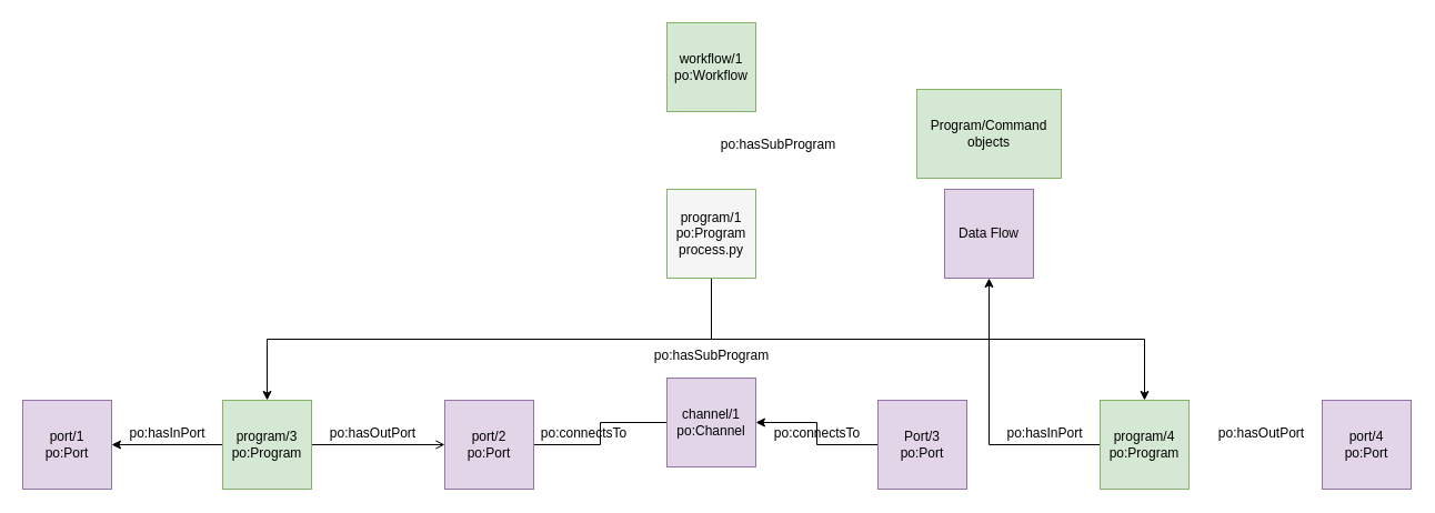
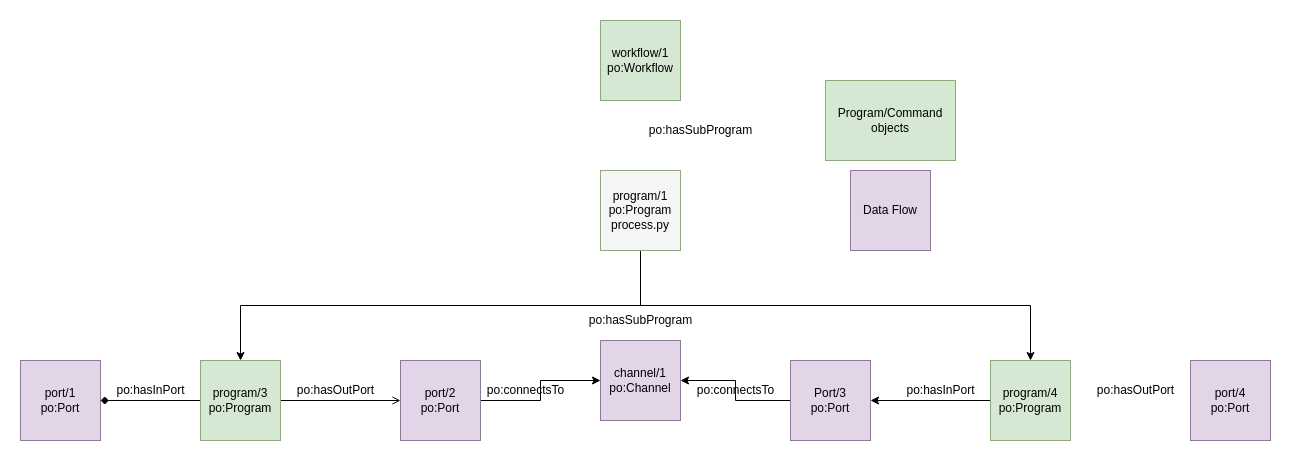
- <mxCell id="16" value="" style="edgeStyle=orthogonalEdgeStyle;rounded=0;orthogonalLoop=1;jettySize=auto;html=1;" parent="1" source="17" target="26" edge="1"><mxGeometry relative="1" as="geometry" /></mxCell>
+ <mxCell id="16" value="" style="edgeStyle=orthogonalEdgeStyle;rounded=0;orthogonalLoop=1;jettySize=auto;html=1;" parent="1" source="17" target="20" edge="1"><mxGeometry relative="1" as="geometry" /></mxCell>
- <mxCell id="13" value="" style="edgeStyle=orthogonalEdgeStyle;rounded=0;orthogonalLoop=1;jettySize=auto;html=1;endArrow=none;" parent="1" source="14" target="18" edge="1"><mxGeometry relative="1" as="geometry" /></mxCell>
+ <mxCell id="13" value="" style="edgeStyle=orthogonalEdgeStyle;rounded=0;orthogonalLoop=1;jettySize=auto;html=1;" parent="1" source="14" target="18" edge="1"><mxGeometry relative="1" as="geometry" /></mxCell>
- <mxCell id="8" style="edgeStyle=orthogonalEdgeStyle;rounded=0;orthogonalLoop=1;jettySize=auto;html=1;exitX=0;exitY=0.5;exitDx=0;exitDy=0;" parent="1" source="10" target="7" edge="1"><mxGeometry relative="1" as="geometry" /></mxCell>
+ <mxCell id="8" style="edgeStyle=orthogonalEdgeStyle;rounded=0;orthogonalLoop=1;jettySize=auto;html=1;exitX=0;exitY=0.5;exitDx=0;exitDy=0;endArrow=diamond;" parent="1" source="10" target="7" edge="1"><mxGeometry relative="1" as="geometry" /></mxCell>
